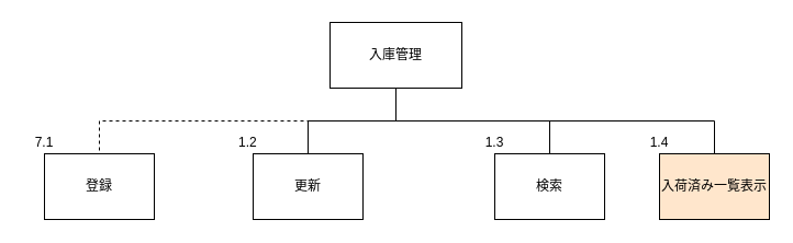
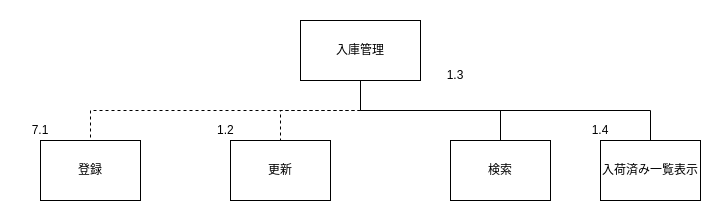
- <mxCell id="6" value="" style="edgeStyle=elbowEdgeStyle;elbow=vertical;startArrow=none;endArrow=none;rounded=0;exitX=0.5;exitY=1;exitDx=0;exitDy=0;" parent="1" source="2" target="5" edge="1"><mxGeometry relative="1" as="geometry"><mxPoint x="150" y="80" as="sourcePoint" /></mxGeometry></mxCell>
+ <mxCell id="6" value="" style="edgeStyle=elbowEdgeStyle;elbow=vertical;startArrow=none;endArrow=none;rounded=0;exitX=0.5;exitY=1;exitDx=0;exitDy=0;dashed=1;" parent="1" source="2" target="5" edge="1"><mxGeometry relative="1" as="geometry"><mxPoint x="150" y="80" as="sourcePoint" /></mxGeometry></mxCell>
- <mxCell id="11" value="1.3" style="text;html=1;strokeColor=none;fillColor=none;align=center;verticalAlign=middle;whiteSpace=wrap;rounded=0;" parent="1" vertex="1"><mxGeometry x="430" y="120" width="40" height="20" as="geometry" /></mxCell>
+ <mxCell id="11" value="1.3" style="text;html=1;strokeColor=none;fillColor=none;align=center;verticalAlign=middle;whiteSpace=wrap;rounded=0;" parent="1" vertex="1"><mxGeometry x="435" y="65" width="40" height="20" as="geometry" /></mxCell>
- <mxCell id="13" value="入荷済み一覧表示" style="whiteSpace=wrap;html=1;align=center;verticalAlign=middle;container=1;recursiveResize=0;treeFolding=1;treeMoving=1;fillColor=#ffe6cc;" vertex="1" parent="1"><mxGeometry x="600" y="140" width="100" height="60" as="geometry" /></mxCell>
+ <mxCell id="13" value="入荷済み一覧表示" style="whiteSpace=wrap;html=1;align=center;verticalAlign=middle;container=1;recursiveResize=0;treeFolding=1;treeMoving=1;" vertex="1" parent="1"><mxGeometry x="600" y="140" width="100" height="60" as="geometry" /></mxCell>
